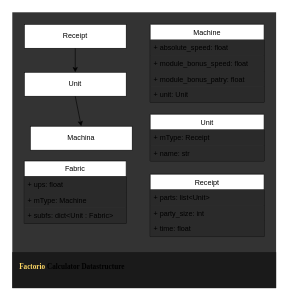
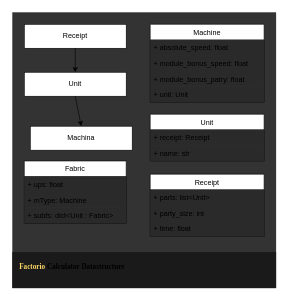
- <mxCell id="18" value="+ mType: Receipt" style="text;strokeColor=none;align=left;verticalAlign=top;spacingLeft=4;spacingRight=4;overflow=hidden;rotatable=0;points=[[0,0.5],[1,0.5]];portConstraint=eastwest;fillColor=#2a2a2a;" parent="17" vertex="1"><mxGeometry y="26" width="190" height="26" as="geometry" /></mxCell>
+ <mxCell id="18" value="+ receipt: Receipt" style="text;strokeColor=none;align=left;verticalAlign=top;spacingLeft=4;spacingRight=4;overflow=hidden;rotatable=0;points=[[0,0.5],[1,0.5]];portConstraint=eastwest;fillColor=#2a2a2a;" parent="17" vertex="1"><mxGeometry y="26" width="190" height="26" as="geometry" /></mxCell>
